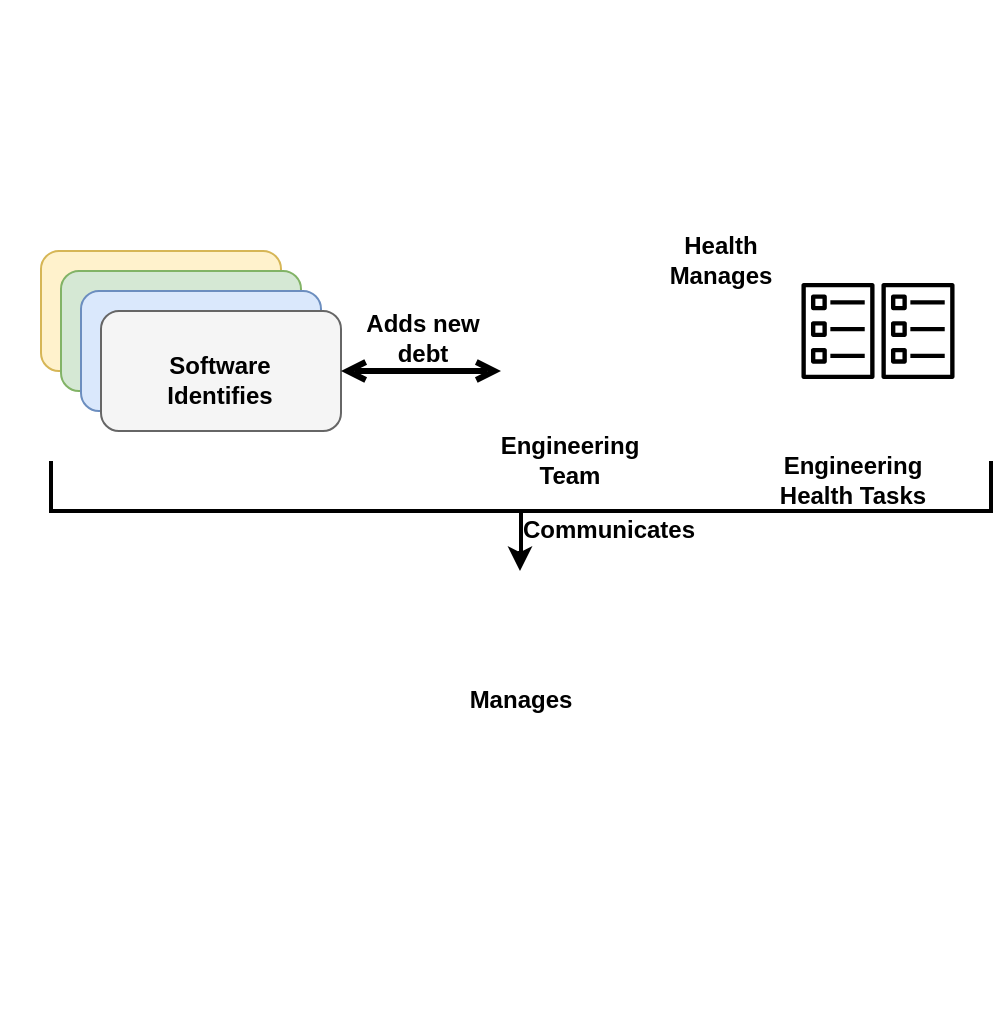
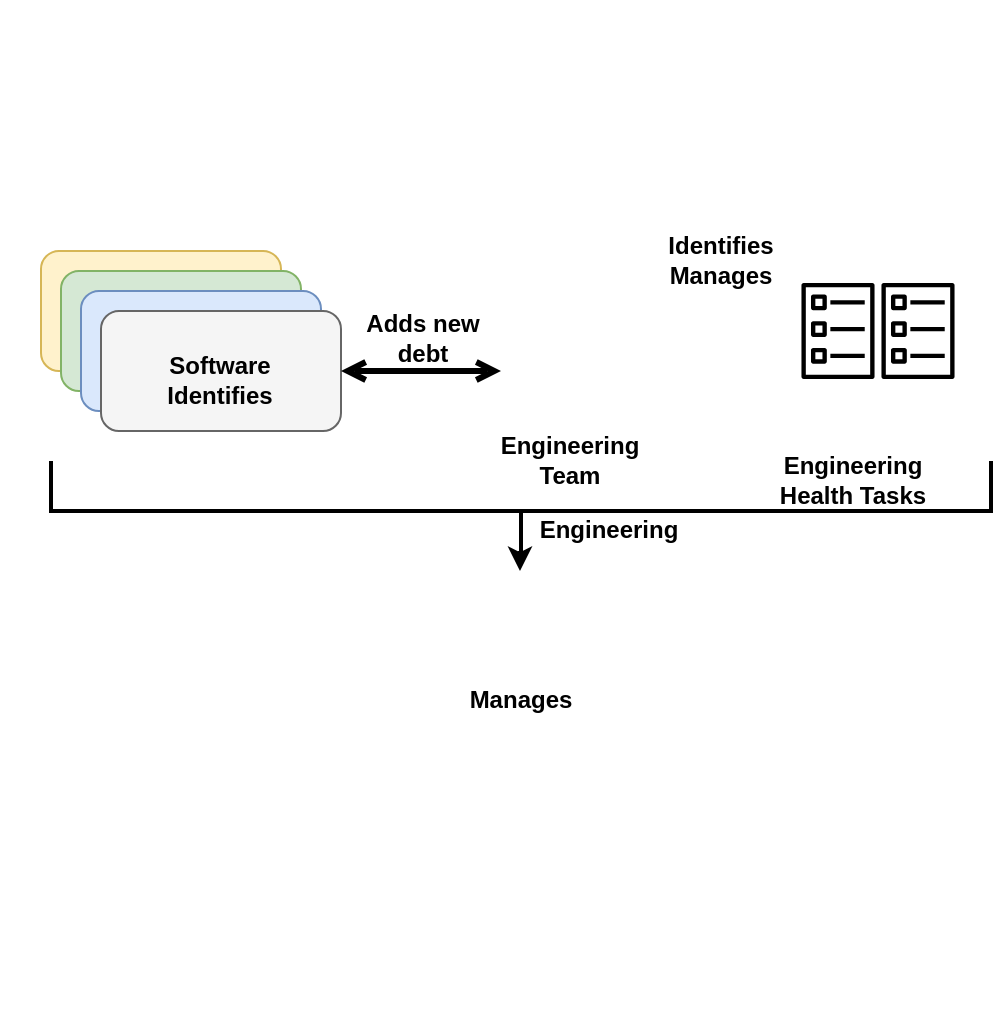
- <mxCell id="23" value="&lt;div&gt;Health&lt;/div&gt;&lt;div&gt;Manages&lt;br&gt;&lt;/div&gt;" style="text;html=1;strokeColor=none;fillColor=none;align=center;verticalAlign=middle;whiteSpace=wrap;rounded=0;fontStyle=1" vertex="1" parent="1"><mxGeometry x="308.5" y="115" width="103" height="30" as="geometry" /></mxCell>
+ <mxCell id="23" value="&lt;div&gt;Identifies&lt;/div&gt;&lt;div&gt;Manages&lt;br&gt;&lt;/div&gt;" style="text;html=1;strokeColor=none;fillColor=none;align=center;verticalAlign=middle;whiteSpace=wrap;rounded=0;fontStyle=1" vertex="1" parent="1"><mxGeometry x="308.5" y="115" width="103" height="30" as="geometry" /></mxCell>
- <mxCell id="22" value="Communicates" style="text;html=1;strokeColor=none;fillColor=none;align=center;verticalAlign=middle;whiteSpace=wrap;rounded=0;fontStyle=1" vertex="1" parent="1"><mxGeometry x="253" y="250" width="103" height="30" as="geometry" /></mxCell>
+ <mxCell id="22" value="Engineering" style="text;html=1;strokeColor=none;fillColor=none;align=center;verticalAlign=middle;whiteSpace=wrap;rounded=0;fontStyle=1" vertex="1" parent="1"><mxGeometry x="253" y="250" width="103" height="30" as="geometry" /></mxCell>
